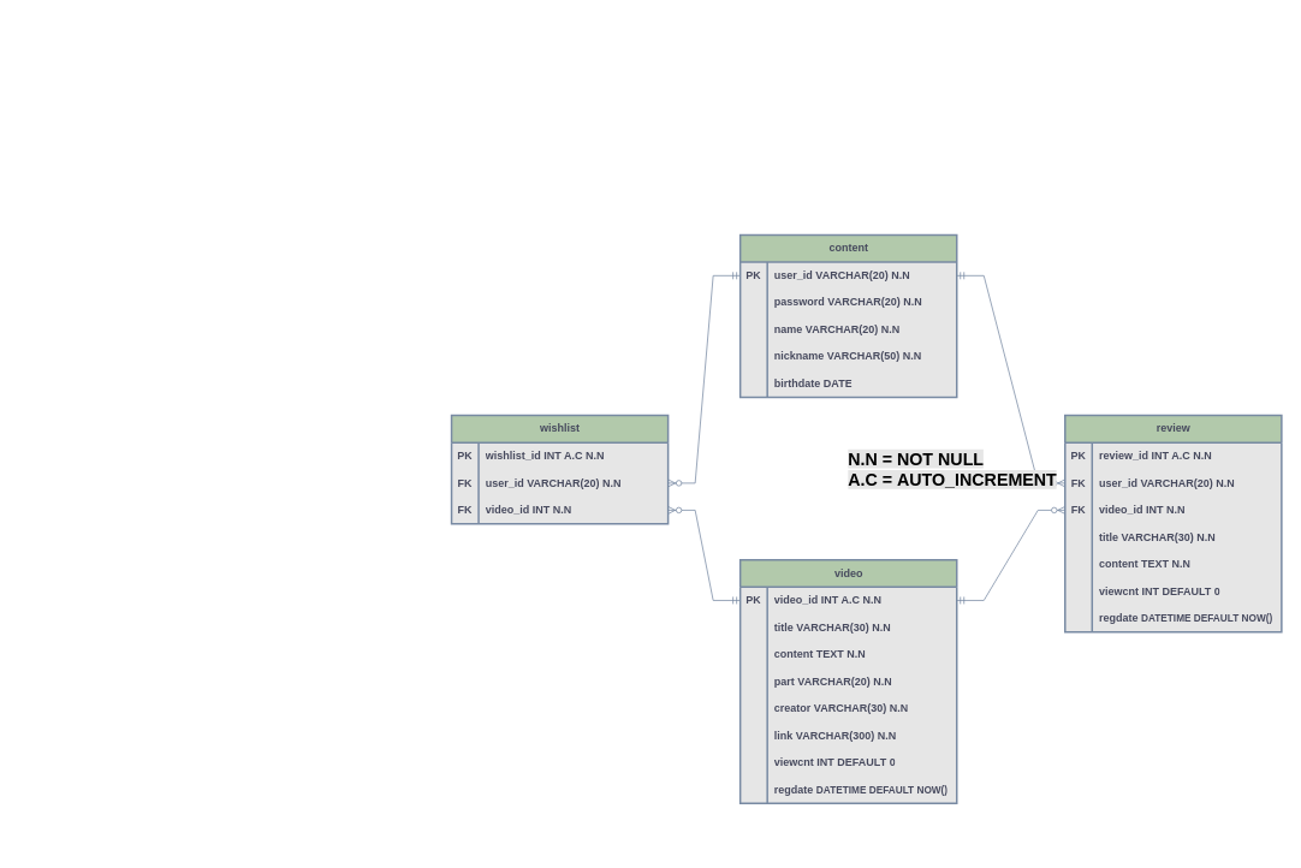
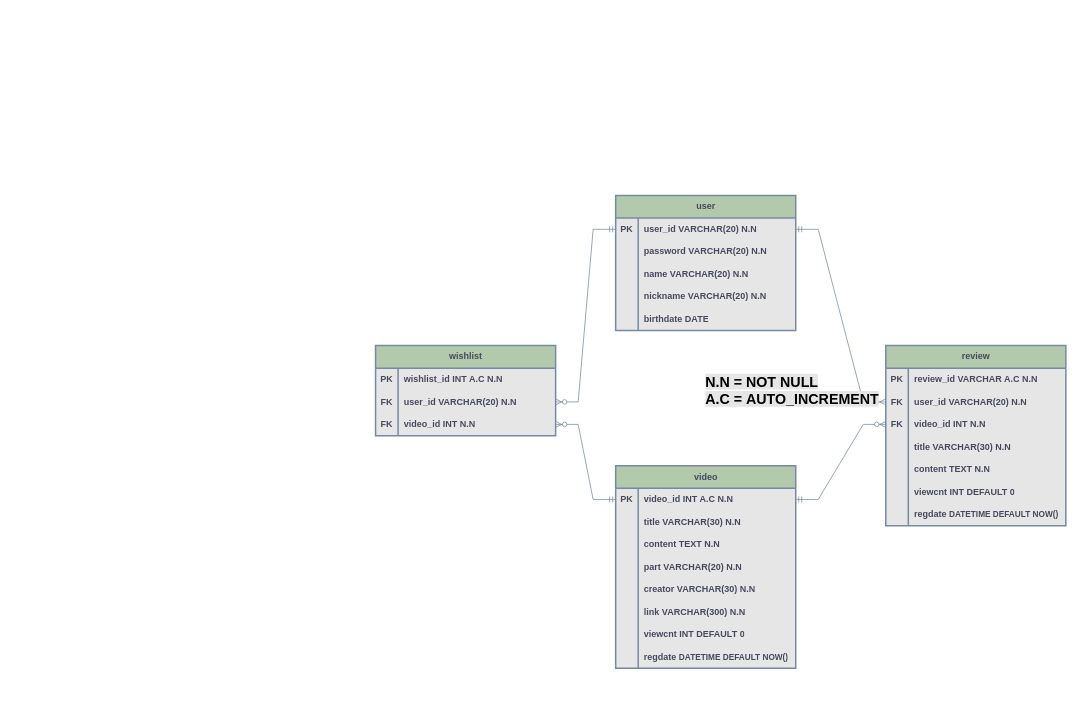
- <mxCell id="27" value="content" style="shape=table;startSize=30;container=1;collapsible=1;childLayout=tableLayout;fixedRows=1;rowLines=0;fontStyle=1;align=center;resizeLast=1;html=1;fillColor=#B2C9AB;strokeColor=#788AA3;swimlaneFillColor=#E6E6E6;strokeWidth=2;labelBackgroundColor=none;fontColor=#46495D;" parent="1" vertex="1"><mxGeometry x="820" y="260" width="240" height="180" as="geometry" /></mxCell>
+ <mxCell id="27" value="user" style="shape=table;startSize=30;container=1;collapsible=1;childLayout=tableLayout;fixedRows=1;rowLines=0;fontStyle=1;align=center;resizeLast=1;html=1;fillColor=#B2C9AB;strokeColor=#788AA3;swimlaneFillColor=#E6E6E6;strokeWidth=2;labelBackgroundColor=none;fontColor=#46495D;" parent="1" vertex="1"><mxGeometry x="820" y="260" width="240" height="180" as="geometry" /></mxCell>
- <mxCell id="39" value="nickname VARCHAR(50) N.N" style="shape=partialRectangle;connectable=0;fillColor=none;top=0;left=0;bottom=0;right=0;align=left;spacingLeft=6;overflow=hidden;whiteSpace=wrap;html=1;fontStyle=1;swimlaneFillColor=#E6E6E6;strokeWidth=2;labelBackgroundColor=none;strokeColor=#788AA3;fontColor=#46495D;" parent="37" vertex="1"><mxGeometry x="30" width="210" height="30" as="geometry"><mxRectangle width="210" height="30" as="alternateBounds" /></mxGeometry></mxCell>
+ <mxCell id="39" value="nickname VARCHAR(20) N.N" style="shape=partialRectangle;connectable=0;fillColor=none;top=0;left=0;bottom=0;right=0;align=left;spacingLeft=6;overflow=hidden;whiteSpace=wrap;html=1;fontStyle=1;swimlaneFillColor=#E6E6E6;strokeWidth=2;labelBackgroundColor=none;strokeColor=#788AA3;fontColor=#46495D;" parent="37" vertex="1"><mxGeometry x="30" width="210" height="30" as="geometry"><mxRectangle width="210" height="30" as="alternateBounds" /></mxGeometry></mxCell>
- <mxCell id="46" value="review_id INT A.C N.N" style="shape=partialRectangle;connectable=0;fillColor=none;top=0;left=0;bottom=0;right=0;align=left;spacingLeft=6;overflow=hidden;whiteSpace=wrap;html=1;fontStyle=1;strokeWidth=2;swimlaneFillColor=#E6E6E6;labelBackgroundColor=none;strokeColor=#788AA3;fontColor=#46495D;" parent="44" vertex="1"><mxGeometry x="30" width="210" height="30" as="geometry"><mxRectangle width="210" height="30" as="alternateBounds" /></mxGeometry></mxCell>
+ <mxCell id="46" value="review_id VARCHAR A.C N.N" style="shape=partialRectangle;connectable=0;fillColor=none;top=0;left=0;bottom=0;right=0;align=left;spacingLeft=6;overflow=hidden;whiteSpace=wrap;html=1;fontStyle=1;strokeWidth=2;swimlaneFillColor=#E6E6E6;labelBackgroundColor=none;strokeColor=#788AA3;fontColor=#46495D;" parent="44" vertex="1"><mxGeometry x="30" width="210" height="30" as="geometry"><mxRectangle width="210" height="30" as="alternateBounds" /></mxGeometry></mxCell>
